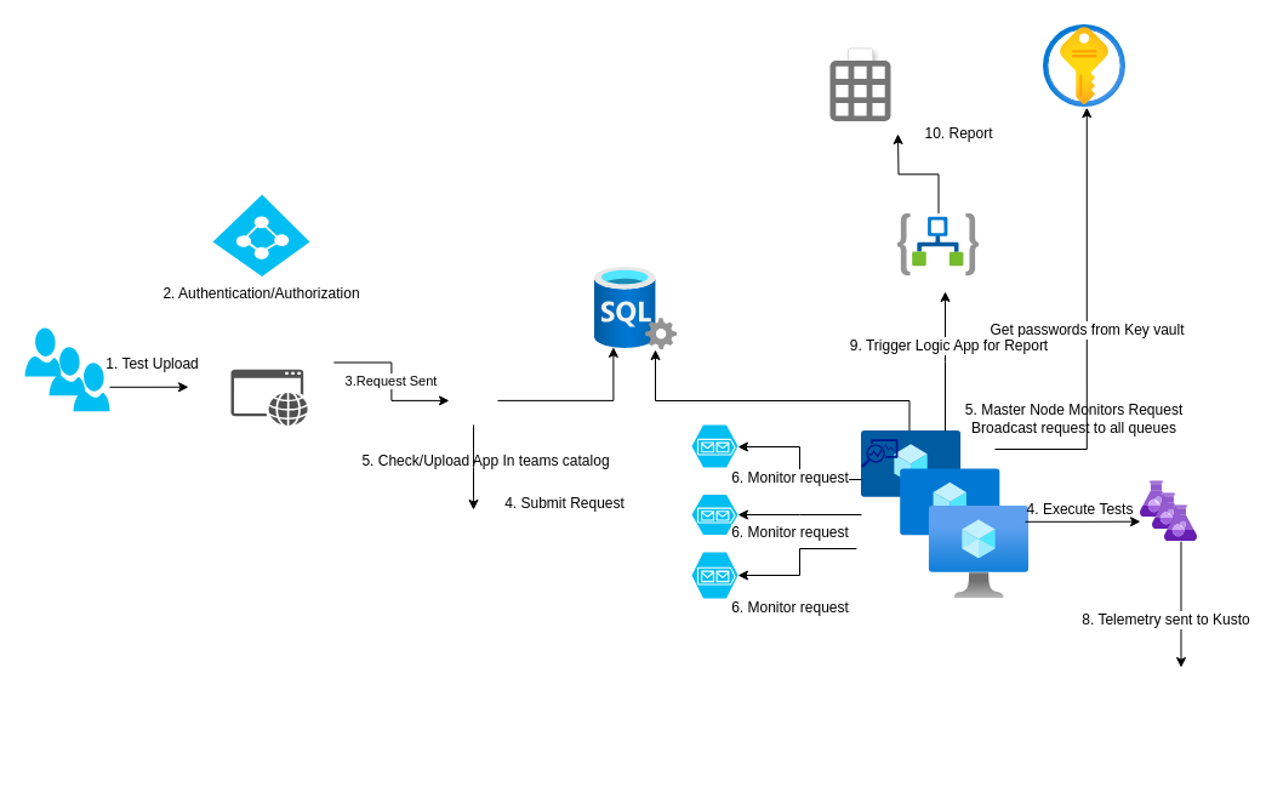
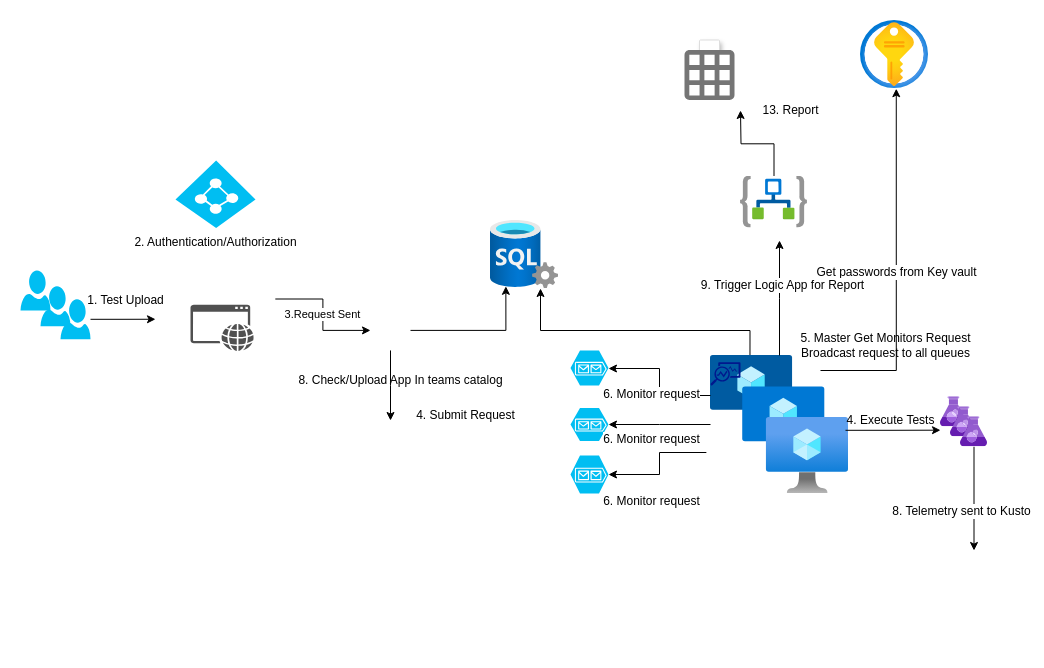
- <mxCell id="48" value="10. Report" style="text;html=1;align=center;verticalAlign=middle;resizable=0;points=[];autosize=1;strokeColor=none;fillColor=none;fontSize=12;fontColor=#000000;" vertex="1" parent="1"><mxGeometry x="755" y="100" width="70" height="20" as="geometry" /></mxCell>
+ <mxCell id="48" value="13. Report" style="text;html=1;align=center;verticalAlign=middle;resizable=0;points=[];autosize=1;strokeColor=none;fillColor=none;fontSize=12;fontColor=#000000;" vertex="1" parent="1"><mxGeometry x="755" y="100" width="70" height="20" as="geometry" /></mxCell>
- <mxCell id="43" value="5. Master Node Monitors Request&lt;br&gt;Broadcast request to all queues" style="text;html=1;align=center;verticalAlign=middle;resizable=0;points=[];autosize=1;strokeColor=none;fillColor=none;fontSize=12;fontColor=#000000;" vertex="1" parent="1"><mxGeometry x="790" y="330" width="190" height="30" as="geometry" /></mxCell>
+ <mxCell id="43" value="5. Master Get Monitors Request&lt;br&gt;Broadcast request to all queues" style="text;html=1;align=center;verticalAlign=middle;resizable=0;points=[];autosize=1;strokeColor=none;fillColor=none;fontSize=12;fontColor=#000000;" vertex="1" parent="1"><mxGeometry x="790" y="330" width="190" height="30" as="geometry" /></mxCell>
- <mxCell id="41" value="5. Check/Upload App In teams catalog" style="text;html=1;align=center;verticalAlign=middle;resizable=0;points=[];autosize=1;strokeColor=none;fillColor=none;fontSize=12;fontColor=#000000;" vertex="1" parent="1"><mxGeometry x="290" y="370" width="220" height="20" as="geometry" /></mxCell>
+ <mxCell id="41" value="8. Check/Upload App In teams catalog" style="text;html=1;align=center;verticalAlign=middle;resizable=0;points=[];autosize=1;strokeColor=none;fillColor=none;fontSize=12;fontColor=#000000;" vertex="1" parent="1"><mxGeometry x="290" y="370" width="220" height="20" as="geometry" /></mxCell>
